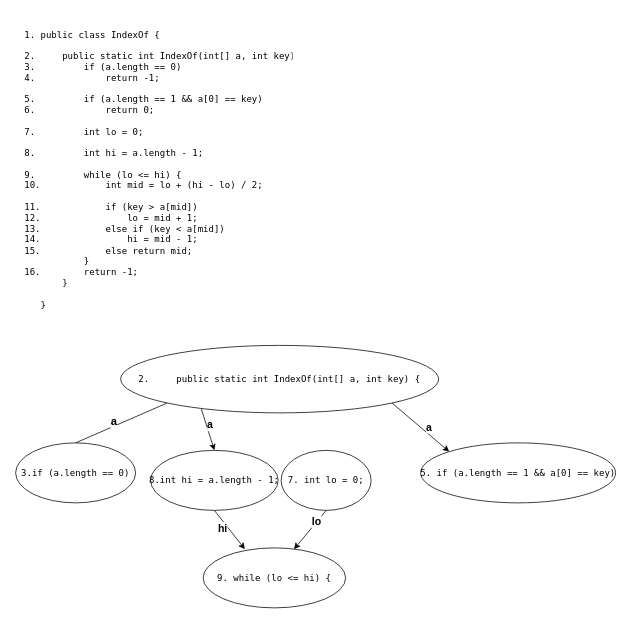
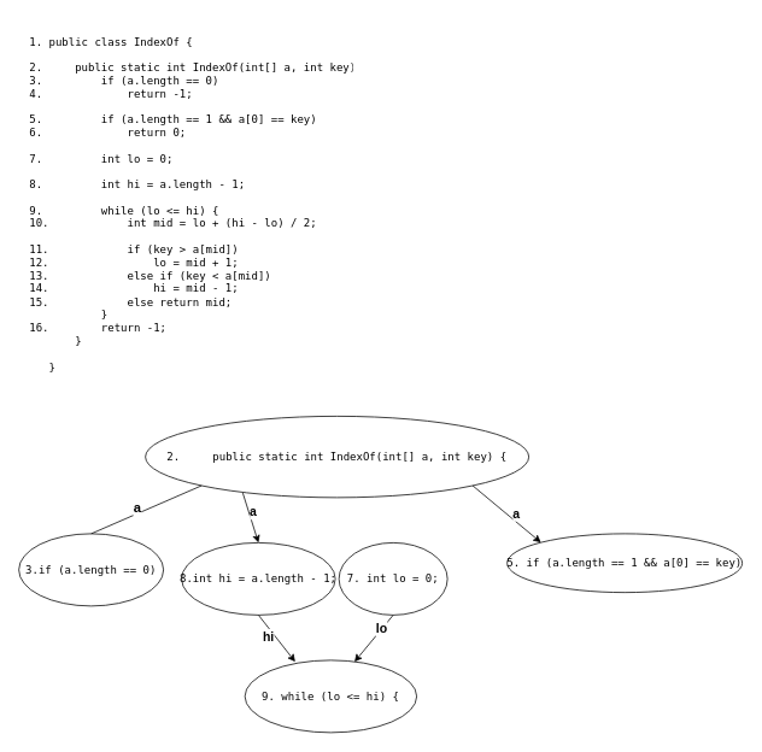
- <mxCell id="7" value="&lt;pre id=&quot;yui_3_18_1_1_1743517991682_94&quot;&gt;&lt;code id=&quot;yui_3_18_1_1_1743517991682_99&quot; class=&quot;language-java&quot;&gt;5. if (a.length == 1 &amp;amp;&amp;amp; a[0] == key)&lt;/code&gt;&lt;/pre&gt;" style="ellipse;whiteSpace=wrap;html=1;" vertex="1" parent="1"><mxGeometry x="560" y="590" width="260" height="80" as="geometry" /></mxCell>
+ <mxCell id="7" value="&lt;pre id=&quot;yui_3_18_1_1_1743517991682_94&quot;&gt;&lt;code id=&quot;yui_3_18_1_1_1743517991682_99&quot; class=&quot;language-java&quot;&gt;5. if (a.length == 1 &amp;amp;&amp;amp; a[0] == key)&lt;/code&gt;&lt;/pre&gt;" style="ellipse;whiteSpace=wrap;html=1;" vertex="1" parent="1"><mxGeometry x="560" y="590" width="260" height="65" as="geometry" /></mxCell>
